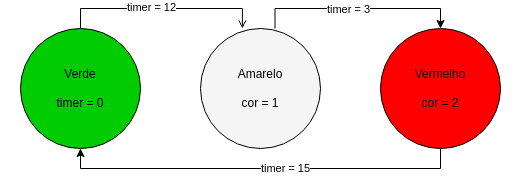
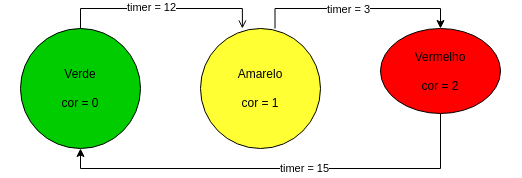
- <mxCell id="4" value="&lt;div&gt;Verde&lt;/div&gt;&lt;div&gt;&lt;br&gt;&lt;/div&gt;&lt;div&gt;timer = 0&lt;br&gt;&lt;/div&gt;" style="ellipse;whiteSpace=wrap;html=1;aspect=fixed;fillColor=#00CC00;" vertex="1" parent="1"><mxGeometry x="20" y="20" width="120" height="120" as="geometry" /></mxCell>
+ <mxCell id="4" value="&lt;div&gt;Verde&lt;/div&gt;&lt;div&gt;&lt;br&gt;&lt;/div&gt;&lt;div&gt;cor = 0&lt;br&gt;&lt;/div&gt;" style="ellipse;whiteSpace=wrap;html=1;aspect=fixed;fillColor=#00CC00;" vertex="1" parent="1"><mxGeometry x="20" y="20" width="120" height="120" as="geometry" /></mxCell>
- <mxCell id="7" value="&lt;div&gt;Amarelo&lt;/div&gt;&lt;div&gt;&lt;br&gt;&lt;/div&gt;&lt;div&gt;cor = 1&lt;br&gt;&lt;/div&gt;" style="ellipse;whiteSpace=wrap;html=1;aspect=fixed;fillColor=#f5f5f5;" vertex="1" parent="1"><mxGeometry x="200" y="20" width="120" height="120" as="geometry" /></mxCell>
+ <mxCell id="7" value="&lt;div&gt;Amarelo&lt;/div&gt;&lt;div&gt;&lt;br&gt;&lt;/div&gt;&lt;div&gt;cor = 1&lt;br&gt;&lt;/div&gt;" style="ellipse;whiteSpace=wrap;html=1;aspect=fixed;fillColor=#FFFF33;" vertex="1" parent="1"><mxGeometry x="200" y="20" width="120" height="120" as="geometry" /></mxCell>
- <mxCell id="10" value="&lt;div&gt;Vermelho&lt;/div&gt;&lt;div&gt;&lt;br&gt;&lt;/div&gt;&lt;div&gt;cor = 2&lt;br&gt;&lt;/div&gt;" style="ellipse;whiteSpace=wrap;html=1;aspect=fixed;fillColor=#FF0000;" vertex="1" parent="1"><mxGeometry x="380" y="20" width="120" height="120" as="geometry" /></mxCell>
+ <mxCell id="10" value="&lt;div&gt;Vermelho&lt;/div&gt;&lt;div&gt;&lt;br&gt;&lt;/div&gt;&lt;div&gt;cor = 2&lt;br&gt;&lt;/div&gt;" style="ellipse;whiteSpace=wrap;html=1;aspect=fixed;fillColor=#FF0000;" vertex="1" parent="1"><mxGeometry x="380" y="20" width="120" height="85" as="geometry" /></mxCell>
